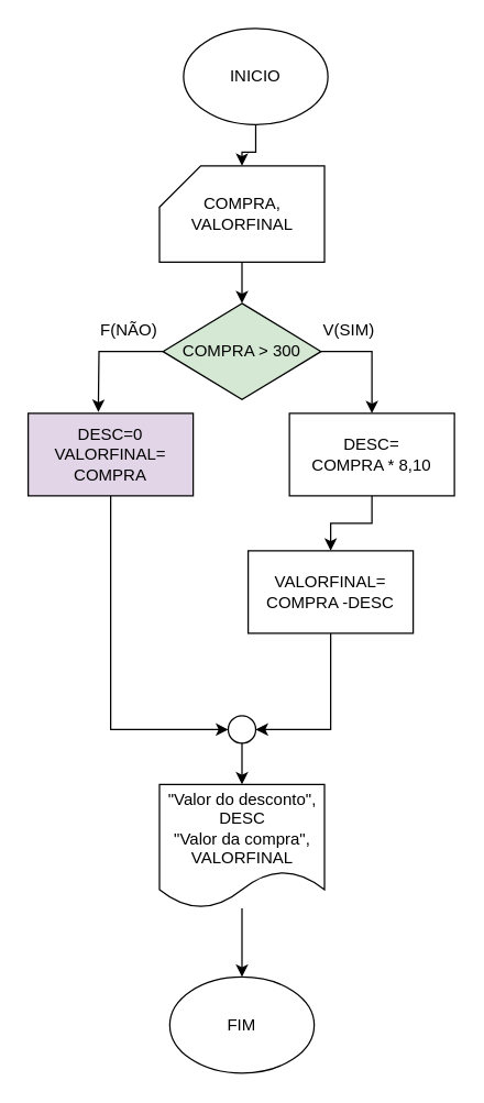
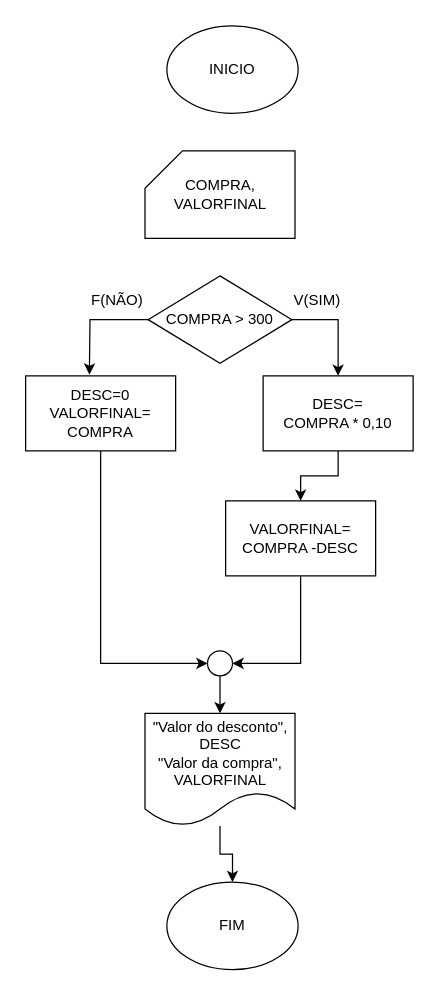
- <mxCell id="2" style="edgeStyle=orthogonalEdgeStyle;rounded=0;orthogonalLoop=1;jettySize=auto;html=1;entryX=0.5;entryY=0;entryDx=0;entryDy=0;entryPerimeter=0;" parent="1" source="3" target="5" edge="1"><mxGeometry relative="1" as="geometry" /></mxCell>
- <mxCell id="4" style="edgeStyle=orthogonalEdgeStyle;rounded=0;orthogonalLoop=1;jettySize=auto;html=1;entryX=0.5;entryY=0;entryDx=0;entryDy=0;" parent="1" source="5" target="8" edge="1"><mxGeometry relative="1" as="geometry" /></mxCell>
- <mxCell id="8" value="COMPRA &amp;gt; 300" style="rhombus;whiteSpace=wrap;html=1;fillColor=#d5e8d4;" parent="1" vertex="1"><mxGeometry x="118" y="220" width="115" height="70" as="geometry" /></mxCell>
+ <mxCell id="8" value="COMPRA &amp;gt; 300" style="rhombus;whiteSpace=wrap;html=1;" parent="1" vertex="1"><mxGeometry x="118" y="220" width="115" height="70" as="geometry" /></mxCell>
- <mxCell id="17" value="DESC=0&lt;br&gt;VALORFINAL=&lt;br&gt;COMPRA" style="rounded=0;whiteSpace=wrap;html=1;fillColor=#e1d5e7;" vertex="1" parent="1"><mxGeometry x="20" y="300" width="120" height="60" as="geometry" /></mxCell>
+ <mxCell id="17" value="DESC=0&lt;br&gt;VALORFINAL=&lt;br&gt;COMPRA" style="rounded=0;whiteSpace=wrap;html=1;" vertex="1" parent="1"><mxGeometry x="20" y="300" width="120" height="60" as="geometry" /></mxCell>
- <mxCell id="13" value="DESC=&lt;br&gt;COMPRA * 8,10" style="rounded=0;whiteSpace=wrap;html=1;" parent="1" vertex="1"><mxGeometry x="210" y="300" width="120" height="60" as="geometry" /></mxCell>
+ <mxCell id="13" value="DESC=&lt;br&gt;COMPRA * 0,10" style="rounded=0;whiteSpace=wrap;html=1;" parent="1" vertex="1"><mxGeometry x="210" y="300" width="120" height="60" as="geometry" /></mxCell>
- <mxCell id="9" value="FIM" style="ellipse;whiteSpace=wrap;html=1;" parent="1" vertex="1"><mxGeometry x="123" y="710" width="105" height="70" as="geometry" /></mxCell>
+ <mxCell id="9" value="FIM" style="ellipse;whiteSpace=wrap;html=1;" parent="1" vertex="1"><mxGeometry x="133" y="705" width="105" height="70" as="geometry" /></mxCell>
